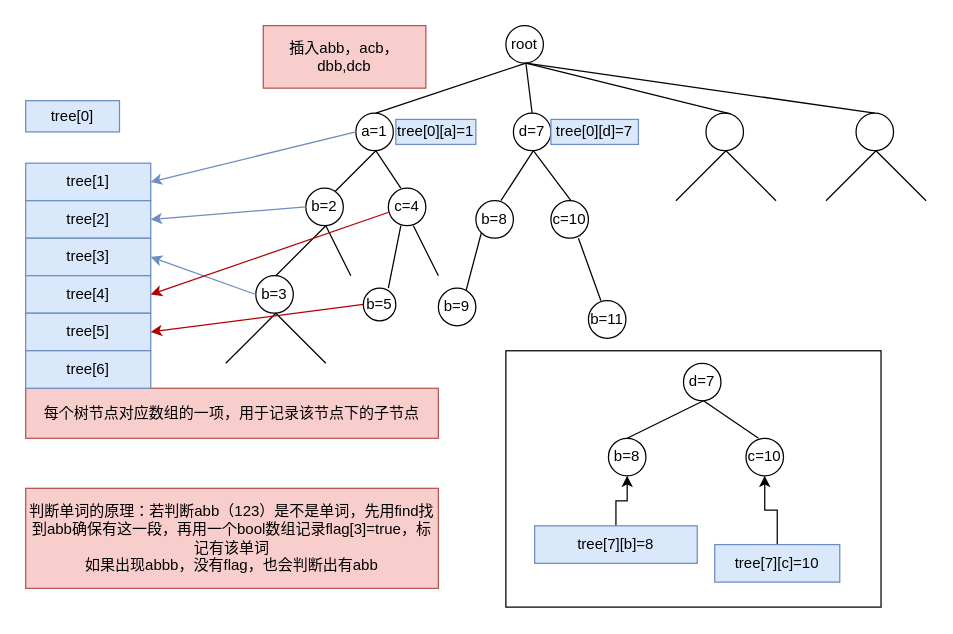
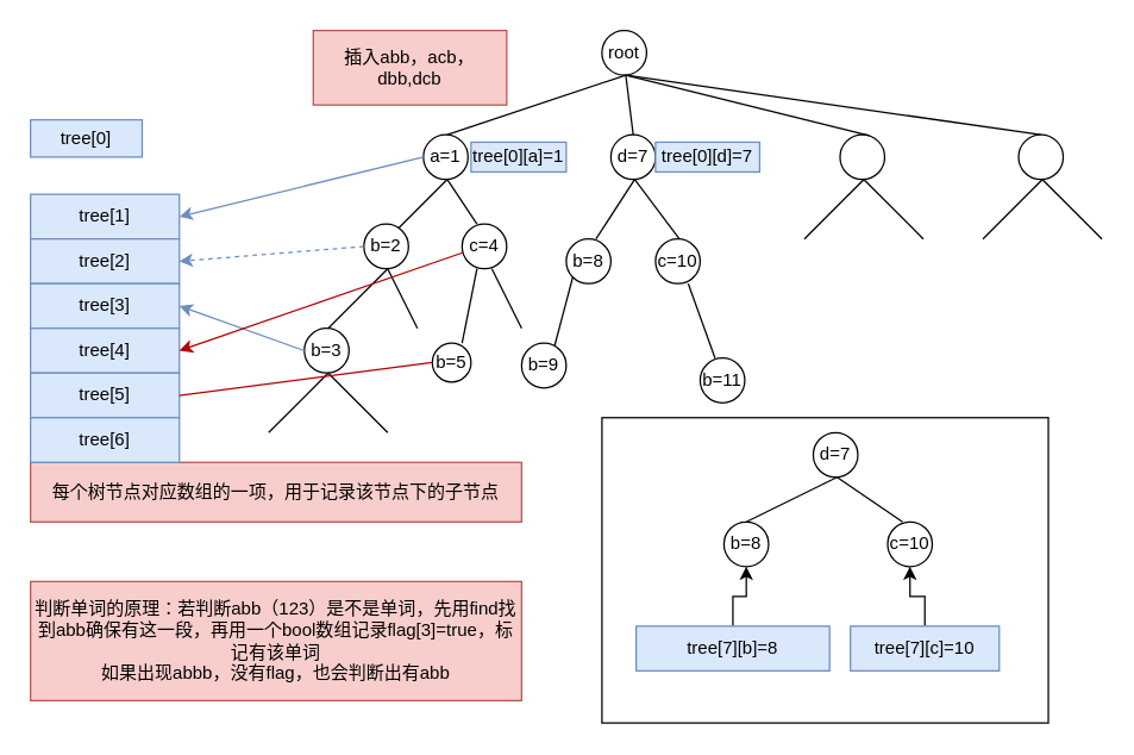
- <mxCell id="31" value="" style="endArrow=classic;html=1;rounded=0;entryX=1;entryY=0.5;entryDx=0;entryDy=0;exitX=0;exitY=0.5;exitDx=0;exitDy=0;fillColor=#dae8fc;strokeColor=#6c8ebf;" parent="1" source="21" target="28" edge="1"><mxGeometry width="50" height="50" relative="1" as="geometry"><mxPoint x="294" y="115" as="sourcePoint" /><mxPoint x="130" y="155" as="targetPoint" /></mxGeometry></mxCell>
+ <mxCell id="31" value="" style="endArrow=classic;html=1;rounded=0;entryX=1;entryY=0.5;entryDx=0;entryDy=0;exitX=0;exitY=0.5;exitDx=0;exitDy=0;fillColor=#dae8fc;strokeColor=#6c8ebf;dashed=1;" parent="1" source="21" target="28" edge="1"><mxGeometry width="50" height="50" relative="1" as="geometry"><mxPoint x="294" y="115" as="sourcePoint" /><mxPoint x="130" y="155" as="targetPoint" /></mxGeometry></mxCell>
- <mxCell id="44" value="" style="endArrow=classic;html=1;rounded=0;entryX=1;entryY=0.5;entryDx=0;entryDy=0;exitX=0;exitY=0.5;exitDx=0;exitDy=0;fillColor=#e51400;strokeColor=#B20000;" parent="1" source="38" target="41" edge="1"><mxGeometry width="50" height="50" relative="1" as="geometry"><mxPoint x="320" y="179" as="sourcePoint" /><mxPoint x="130" y="245" as="targetPoint" /></mxGeometry></mxCell>
+ <mxCell id="44" value="" style="endArrow=none;html=1;rounded=0;entryX=1;entryY=0.5;entryDx=0;entryDy=0;exitX=0;exitY=0.5;exitDx=0;exitDy=0;fillColor=#e51400;strokeColor=#B20000;" parent="1" source="38" target="41" edge="1"><mxGeometry width="50" height="50" relative="1" as="geometry"><mxPoint x="320" y="179" as="sourcePoint" /><mxPoint x="130" y="245" as="targetPoint" /></mxGeometry></mxCell>
- <mxCell id="58" value="tree[7][c]=10" style="rounded=0;whiteSpace=wrap;html=1;fillColor=#dae8fc;strokeColor=#6c8ebf;" parent="1" vertex="1"><mxGeometry x="571" y="435" width="100" height="30" as="geometry" /></mxCell>
+ <mxCell id="58" value="tree[7][c]=10" style="rounded=0;whiteSpace=wrap;html=1;fillColor=#dae8fc;strokeColor=#6c8ebf;" parent="1" vertex="1"><mxGeometry x="571" y="420" width="100" height="30" as="geometry" /></mxCell>
